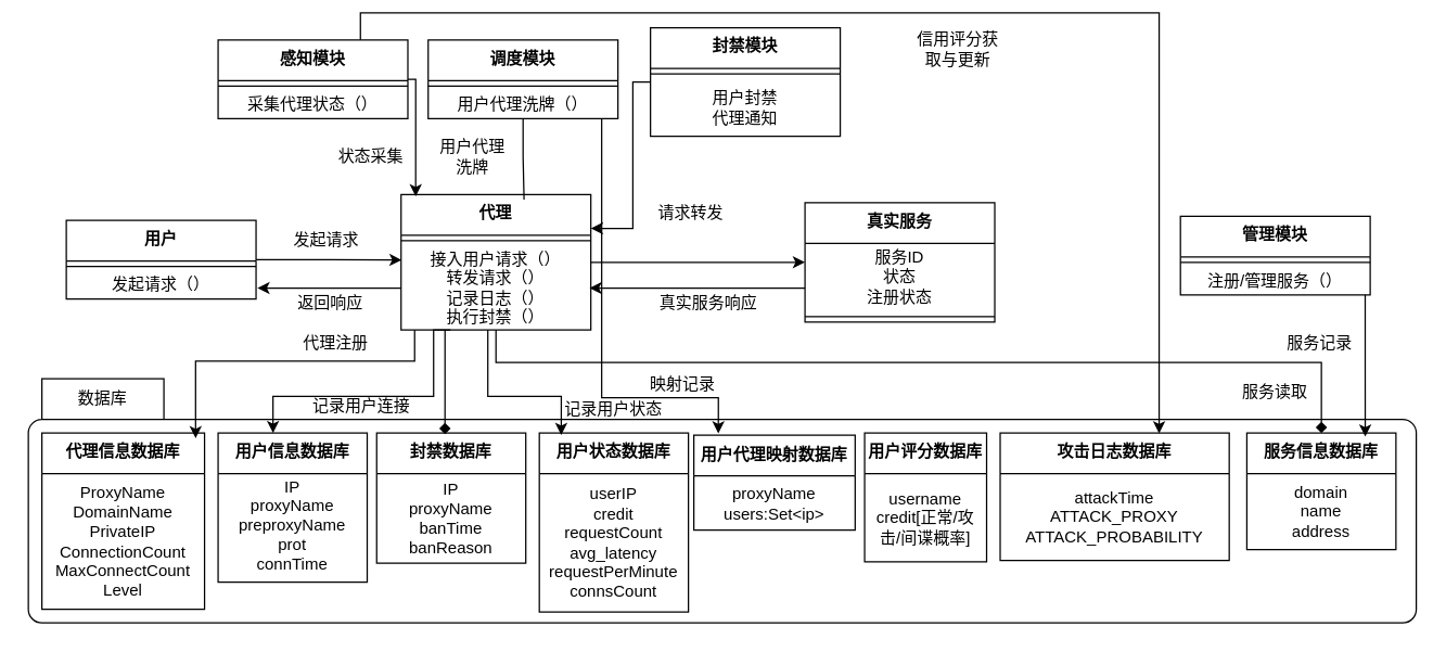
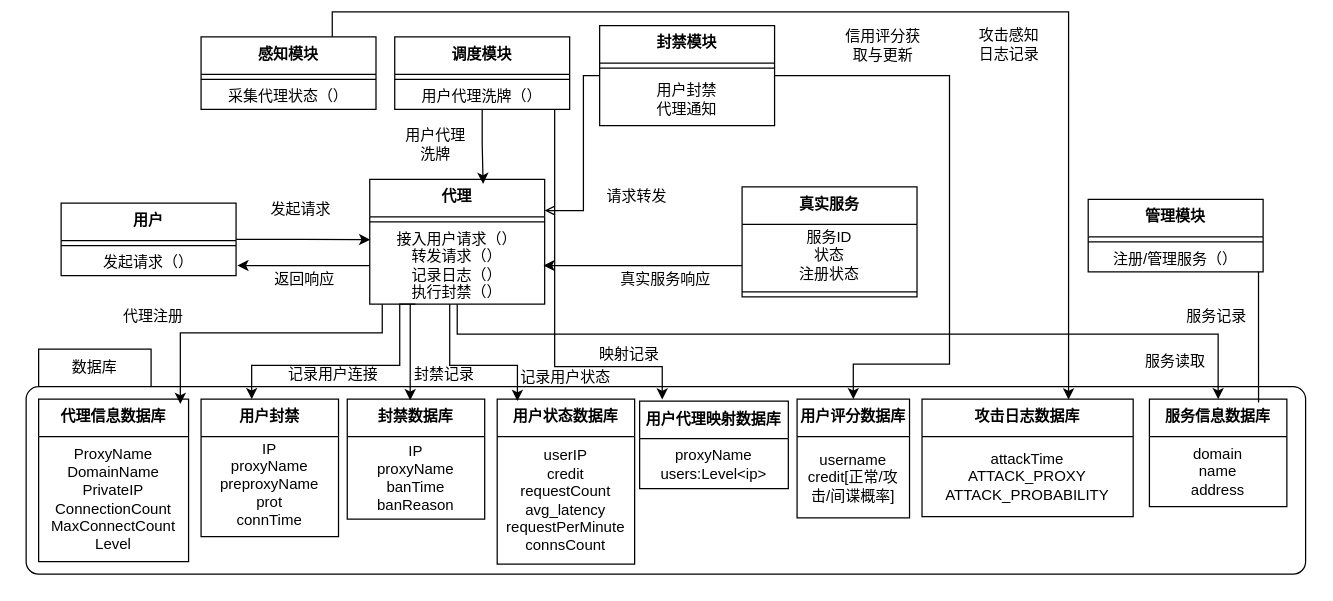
+ <mxCell id="63" value="攻击感知日志记录" style="text;html=1;align=center;verticalAlign=middle;whiteSpace=wrap;rounded=0;" vertex="1" parent="1"><mxGeometry x="777" y="20" width="60" height="30" as="geometry" /></mxCell>
- <mxCell id="54" style="edgeStyle=orthogonalEdgeStyle;rounded=0;orthogonalLoop=1;jettySize=auto;html=1;entryX=0.077;entryY=0.014;entryDx=0;entryDy=0;entryPerimeter=0;" edge="1" parent="1" source="10" target="25"><mxGeometry relative="1" as="geometry"><Array as="points"><mxPoint x="306" y="58" /></Array></mxGeometry></mxCell>
- <mxCell id="55" value="状态采集" style="text;html=1;align=center;verticalAlign=middle;whiteSpace=wrap;rounded=0;" vertex="1" parent="1"><mxGeometry x="243" y="100" width="60" height="30" as="geometry" /></mxCell>
- <mxCell id="58" style="edgeStyle=orthogonalEdgeStyle;rounded=0;orthogonalLoop=1;jettySize=auto;html=1;entryX=0.648;entryY=0.037;entryDx=0;entryDy=0;entryPerimeter=0;endArrow=none;" edge="1" parent="1" source="14" target="25"><mxGeometry relative="1" as="geometry" /></mxCell>
+ <mxCell id="58" style="edgeStyle=orthogonalEdgeStyle;rounded=0;orthogonalLoop=1;jettySize=auto;html=1;entryX=0.648;entryY=0.037;entryDx=0;entryDy=0;entryPerimeter=0;" edge="1" parent="1" source="14" target="25"><mxGeometry relative="1" as="geometry" /></mxCell>
+ <mxCell id="28" style="edgeStyle=orthogonalEdgeStyle;rounded=0;orthogonalLoop=1;jettySize=auto;html=1;" edge="1" parent="1" source="29" target="40"><mxGeometry relative="1" as="geometry"><Array as="points"><mxPoint x="759" y="60" /><mxPoint x="759" y="291" /><mxPoint x="682" y="291" /></Array></mxGeometry></mxCell>
- <mxCell id="56" style="edgeStyle=orthogonalEdgeStyle;rounded=0;orthogonalLoop=1;jettySize=auto;html=1;entryX=1;entryY=0.25;entryDx=0;entryDy=0;" edge="1" parent="1" source="29" target="25"><mxGeometry relative="1" as="geometry"><Array as="points"><mxPoint x="466" y="60" /><mxPoint x="466" y="168" /></Array></mxGeometry></mxCell>
+ <mxCell id="56" style="edgeStyle=orthogonalEdgeStyle;rounded=0;orthogonalLoop=1;jettySize=auto;html=1;entryX=1;entryY=0.25;entryDx=0;entryDy=0;endArrow=open;" edge="1" parent="1" source="29" target="25"><mxGeometry relative="1" as="geometry"><Array as="points"><mxPoint x="466" y="60" /><mxPoint x="466" y="168" /></Array></mxGeometry></mxCell>
- <mxCell id="46" value="发起请求" style="text;html=1;align=center;verticalAlign=middle;whiteSpace=wrap;rounded=0;" vertex="1" parent="1"><mxGeometry x="210" y="162" width="60" height="30" as="geometry" /></mxCell>
+ <mxCell id="46" value="发起请求" style="text;html=1;align=center;verticalAlign=middle;whiteSpace=wrap;rounded=0;" vertex="1" parent="1"><mxGeometry x="210" y="152" width="60" height="30" as="geometry" /></mxCell>
- <mxCell id="22" style="edgeStyle=orthogonalEdgeStyle;rounded=0;orthogonalLoop=1;jettySize=auto;html=1;entryX=0;entryY=0.5;entryDx=0;entryDy=0;" edge="1" parent="1" source="25" target="3"><mxGeometry relative="1" as="geometry" /></mxCell>
- <mxCell id="51" value="真实服务响应" style="text;html=1;align=center;verticalAlign=middle;whiteSpace=wrap;rounded=0;" vertex="1" parent="1"><mxGeometry x="481" y="208" width="82" height="30" as="geometry" /></mxCell>
+ <mxCell id="51" value="真实服务响应" style="text;html=1;align=center;verticalAlign=middle;whiteSpace=wrap;rounded=0;" vertex="1" parent="1"><mxGeometry x="491" y="208" width="82" height="30" as="geometry" /></mxCell>
- <mxCell id="53" value="代理注册" style="text;html=1;align=center;verticalAlign=middle;whiteSpace=wrap;rounded=0;" vertex="1" parent="1"><mxGeometry x="217" y="238" width="60" height="30" as="geometry" /></mxCell>
+ <mxCell id="53" value="代理注册" style="text;html=1;align=center;verticalAlign=middle;whiteSpace=wrap;rounded=0;" vertex="1" parent="1"><mxGeometry x="92" y="238" width="60" height="30" as="geometry" /></mxCell>
+ <mxCell id="70" value="封禁记录" style="text;html=1;align=center;verticalAlign=middle;whiteSpace=wrap;rounded=0;" vertex="1" parent="1"><mxGeometry x="315" y="284" width="80" height="30" as="geometry" /></mxCell>
- <mxCell id="23" style="edgeStyle=orthogonalEdgeStyle;rounded=0;orthogonalLoop=1;jettySize=auto;html=1;entryX=0.5;entryY=0;entryDx=0;entryDy=0;endArrow=diamond;" edge="1" parent="1" source="25" target="34"><mxGeometry relative="1" as="geometry"><Array as="points"><mxPoint x="365" y="267" /><mxPoint x="974" y="267" /></Array></mxGeometry></mxCell>
+ <mxCell id="23" style="edgeStyle=orthogonalEdgeStyle;rounded=0;orthogonalLoop=1;jettySize=auto;html=1;entryX=0.5;entryY=0;entryDx=0;entryDy=0;" edge="1" parent="1" source="25" target="34"><mxGeometry relative="1" as="geometry"><Array as="points"><mxPoint x="365" y="267" /><mxPoint x="974" y="267" /></Array></mxGeometry></mxCell>
- <mxCell id="69" style="edgeStyle=orthogonalEdgeStyle;rounded=0;orthogonalLoop=1;jettySize=auto;html=1;entryX=0.458;entryY=0.009;entryDx=0;entryDy=0;entryPerimeter=0;endArrow=diamond;" edge="1" parent="1" source="25" target="36"><mxGeometry relative="1" as="geometry"><Array as="points"><mxPoint x="327" y="281" /></Array></mxGeometry></mxCell>
+ <mxCell id="69" style="edgeStyle=orthogonalEdgeStyle;rounded=0;orthogonalLoop=1;jettySize=auto;html=1;entryX=0.458;entryY=0.009;entryDx=0;entryDy=0;entryPerimeter=0;" edge="1" parent="1" source="25" target="36"><mxGeometry relative="1" as="geometry"><Array as="points"><mxPoint x="327" y="281" /></Array></mxGeometry></mxCell>
- <mxCell id="61" style="edgeStyle=orthogonalEdgeStyle;rounded=0;orthogonalLoop=1;jettySize=auto;html=1;entryX=0.794;entryY=0.03;entryDx=0;entryDy=0;entryPerimeter=0;" edge="1" parent="1" source="19" target="34"><mxGeometry relative="1" as="geometry"><Array as="points"><mxPoint x="1006" y="269" /></Array></mxGeometry></mxCell>
+ <mxCell id="61" style="edgeStyle=orthogonalEdgeStyle;rounded=0;orthogonalLoop=1;jettySize=auto;html=1;entryX=0.794;entryY=0.03;entryDx=0;entryDy=0;entryPerimeter=0;endArrow=none;" edge="1" parent="1" source="19" target="34"><mxGeometry relative="1" as="geometry"><Array as="points"><mxPoint x="1006" y="269" /></Array></mxGeometry></mxCell>
- <mxCell id="32" value="&lt;b&gt;用户信息数据库&lt;/b&gt;" style="swimlane;fontStyle=0;align=center;verticalAlign=top;childLayout=stackLayout;horizontal=1;startSize=30;horizontalStack=0;resizeParent=1;resizeParentMax=0;resizeLast=0;collapsible=0;marginBottom=0;html=1;whiteSpace=wrap;" parent="1" vertex="1"><mxGeometry x="160" y="319" width="110" height="110" as="geometry" /></mxCell>
+ <mxCell id="32" value="&lt;b&gt;用户封禁&lt;/b&gt;" style="swimlane;fontStyle=0;align=center;verticalAlign=top;childLayout=stackLayout;horizontal=1;startSize=30;horizontalStack=0;resizeParent=1;resizeParentMax=0;resizeLast=0;collapsible=0;marginBottom=0;html=1;whiteSpace=wrap;" parent="1" vertex="1"><mxGeometry x="160" y="319" width="110" height="110" as="geometry" /></mxCell>
- <mxCell id="45" value="proxyName&lt;div&gt;users:Set&amp;lt;ip&amp;gt;&lt;/div&gt;" style="text;html=1;strokeColor=none;fillColor=none;align=center;verticalAlign=middle;spacingLeft=4;spacingRight=4;overflow=hidden;rotatable=0;points=[[0,0.5],[1,0.5]];portConstraint=eastwest;whiteSpace=wrap;" vertex="1" parent="44"><mxGeometry y="30" width="119" height="40" as="geometry" /></mxCell>
+ <mxCell id="45" value="proxyName&lt;div&gt;users:Level&amp;lt;ip&amp;gt;&lt;/div&gt;" style="text;html=1;strokeColor=none;fillColor=none;align=center;verticalAlign=middle;spacingLeft=4;spacingRight=4;overflow=hidden;rotatable=0;points=[[0,0.5],[1,0.5]];portConstraint=eastwest;whiteSpace=wrap;" vertex="1" parent="44"><mxGeometry y="30" width="119" height="40" as="geometry" /></mxCell>
